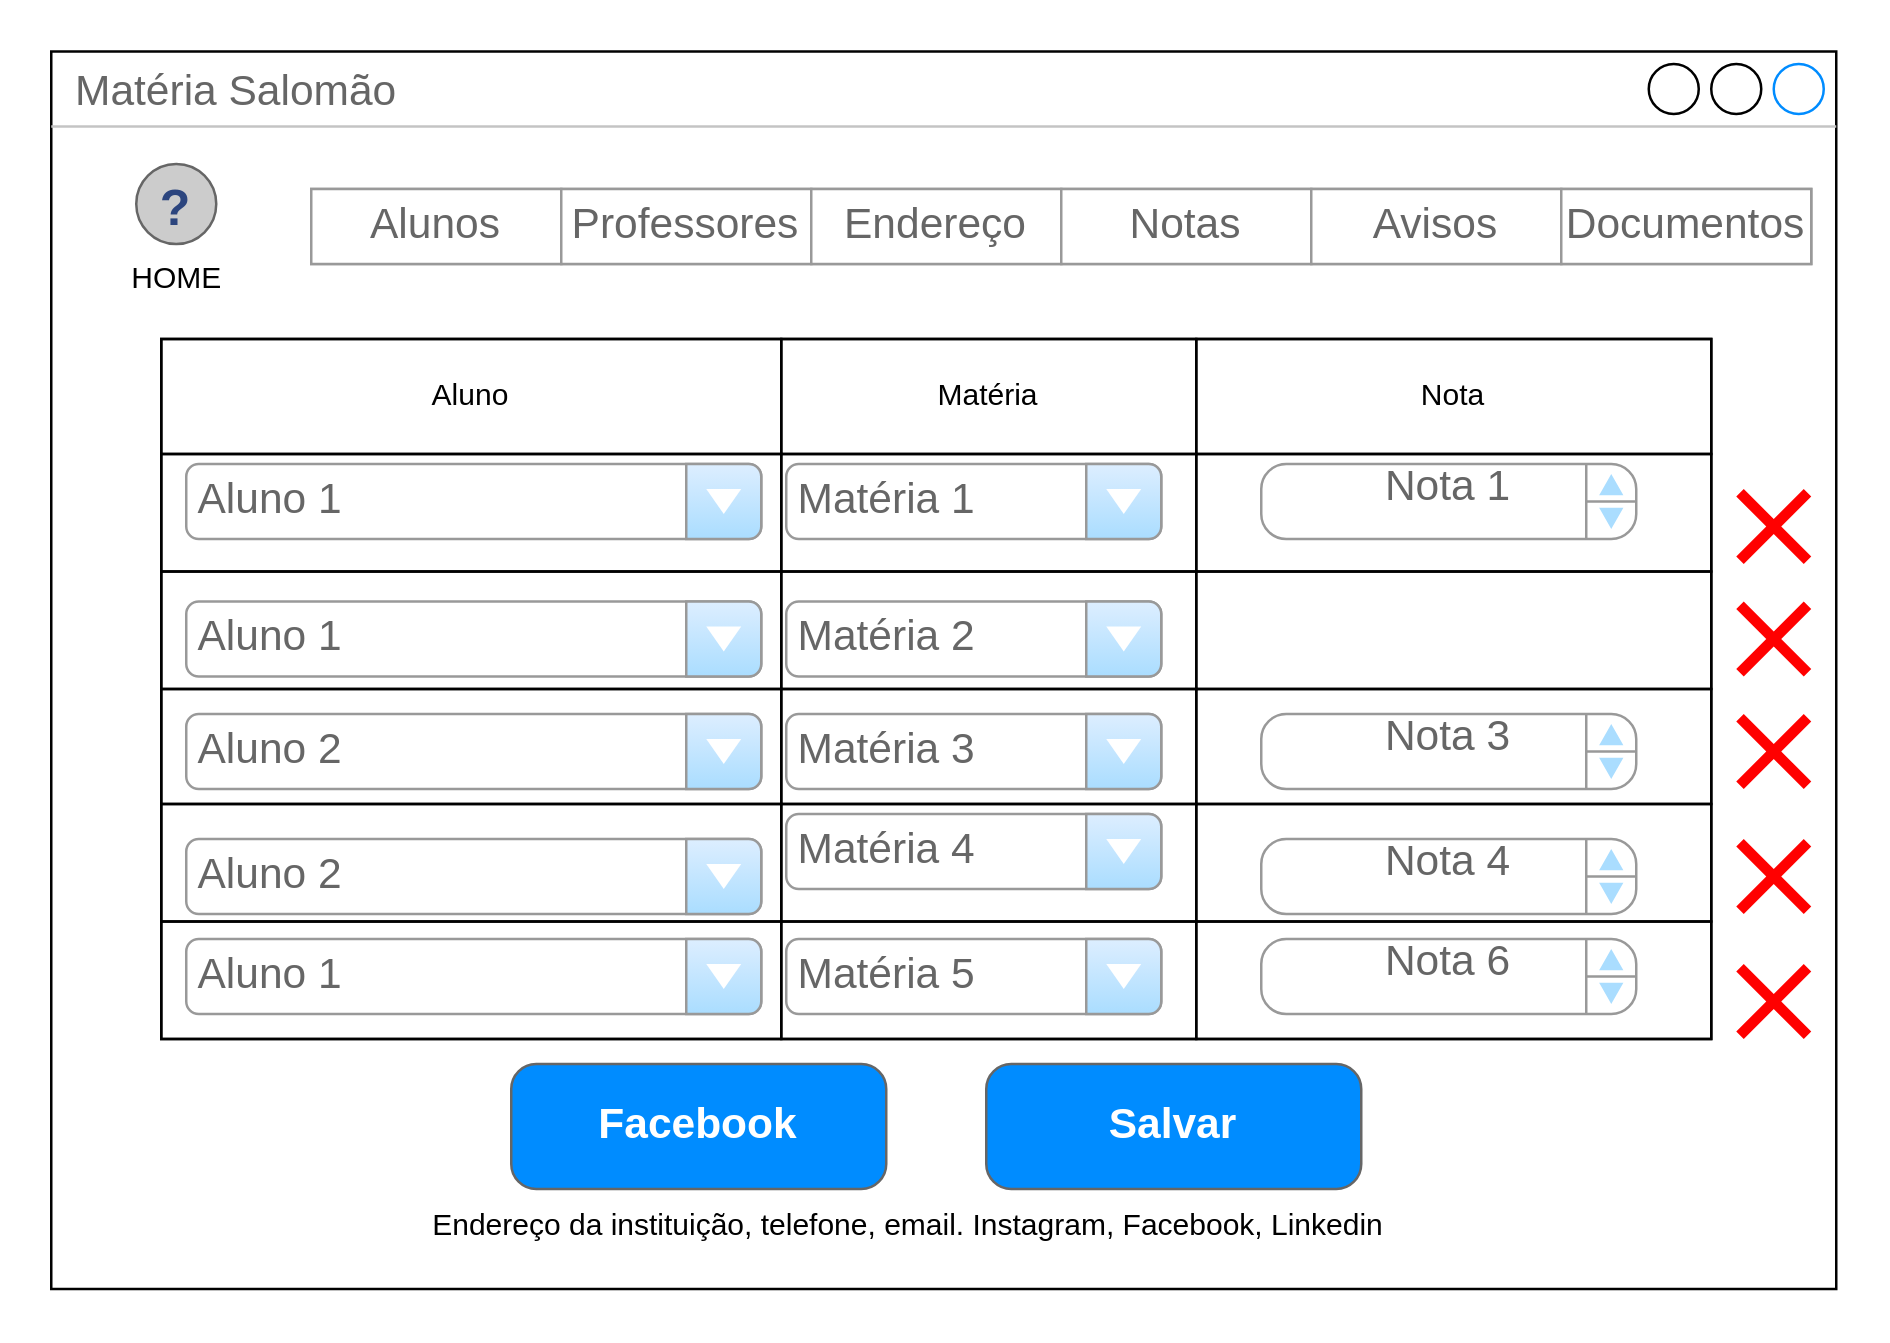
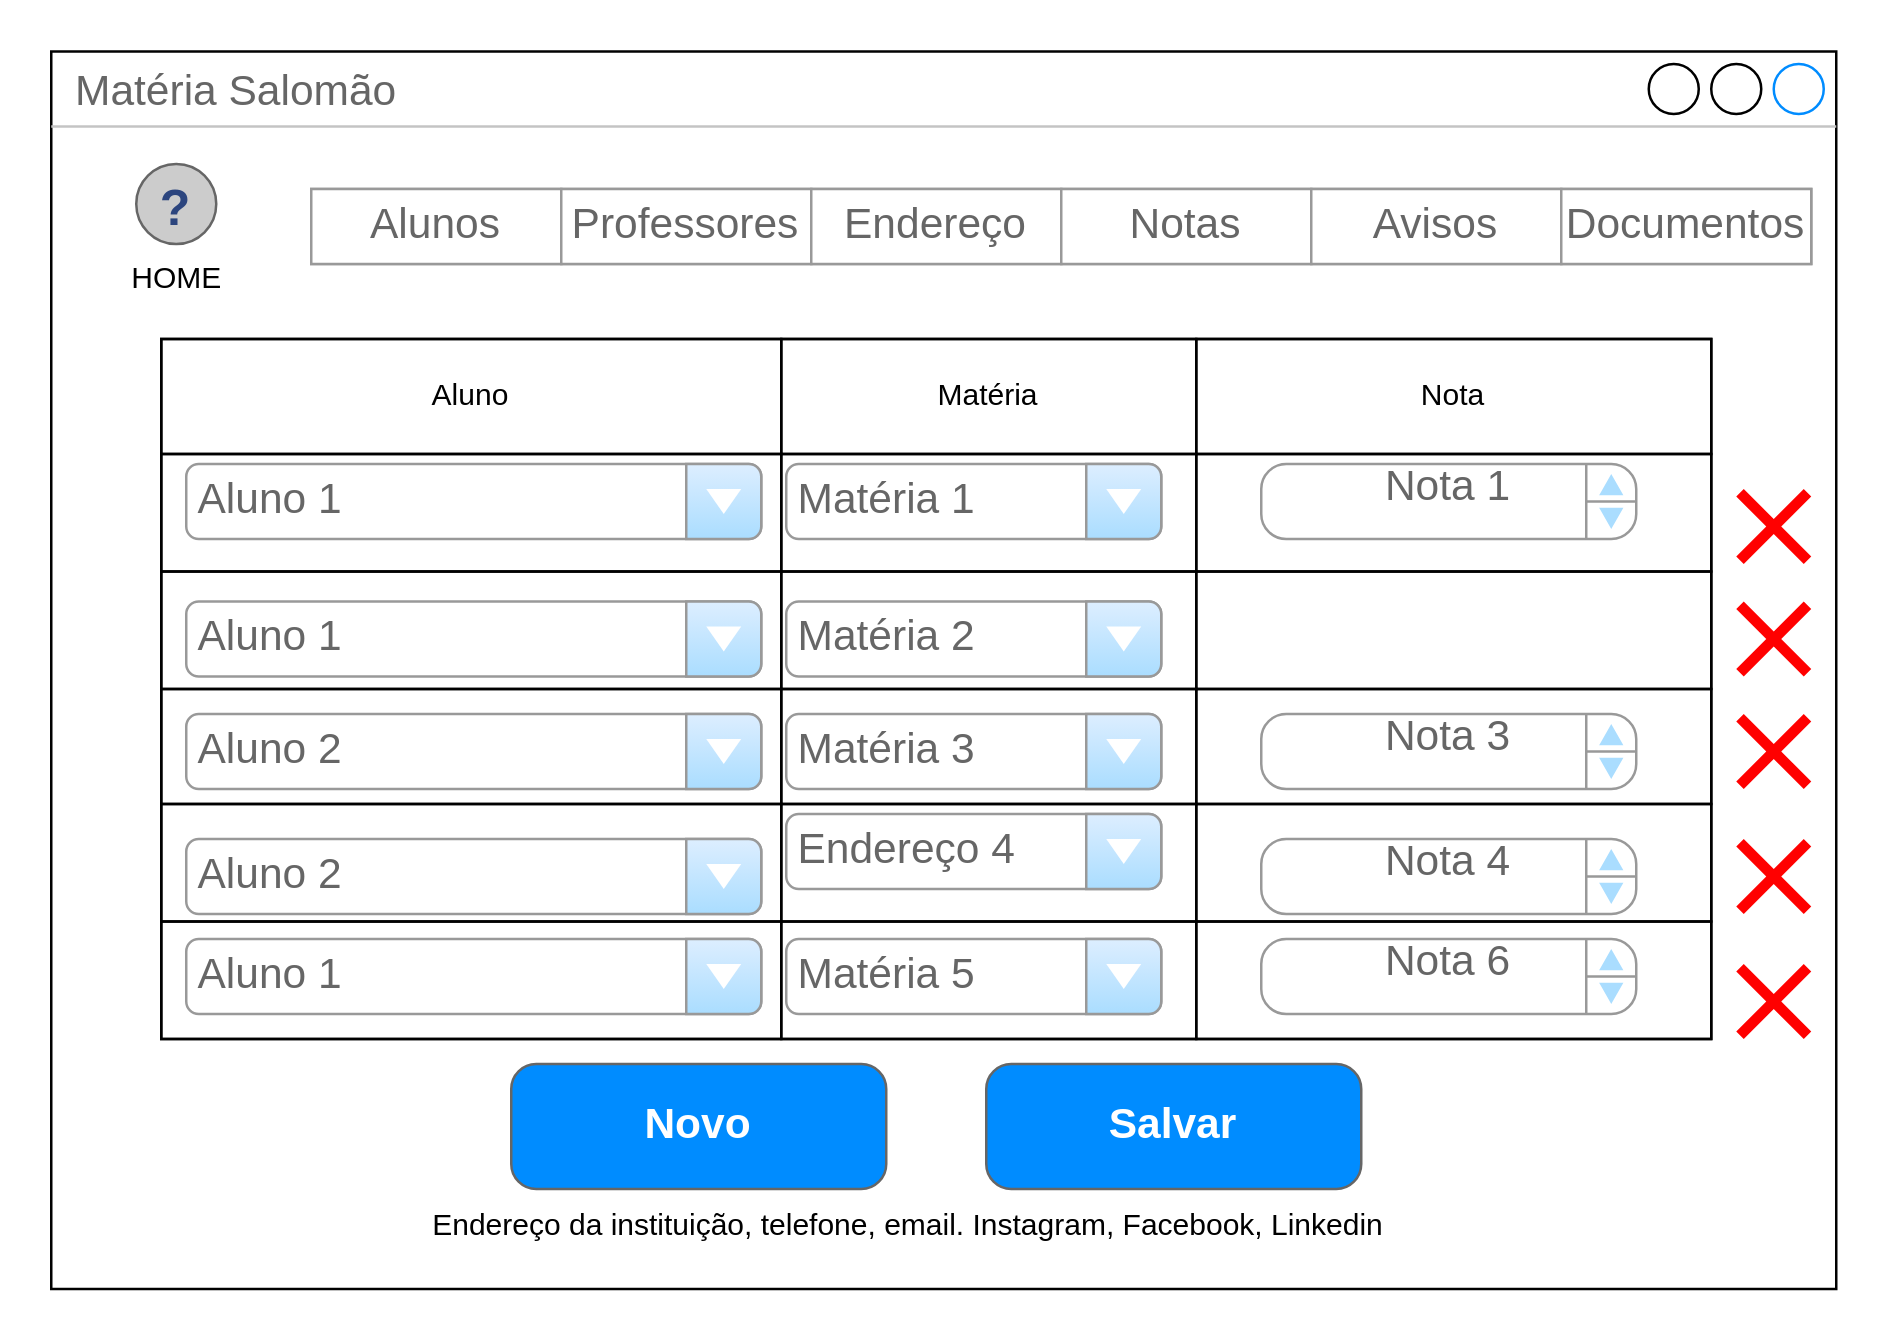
- <mxCell id="51" value="Matéria 4" style="strokeWidth=1;shadow=0;dashed=0;align=center;html=1;shape=mxgraph.mockup.forms.comboBox;strokeColor=#999999;fillColor=#ddeeff;align=left;fillColor2=#aaddff;mainText=;fontColor=#666666;fontSize=17;spacingLeft=3;" parent="1" vertex="1"><mxGeometry x="314" y="325" width="150" height="30" as="geometry" /></mxCell>
+ <mxCell id="51" value="Endereço 4" style="strokeWidth=1;shadow=0;dashed=0;align=center;html=1;shape=mxgraph.mockup.forms.comboBox;strokeColor=#999999;fillColor=#ddeeff;align=left;fillColor2=#aaddff;mainText=;fontColor=#666666;fontSize=17;spacingLeft=3;" parent="1" vertex="1"><mxGeometry x="314" y="325" width="150" height="30" as="geometry" /></mxCell>
- <mxCell id="58" value="Facebook" style="strokeWidth=1;shadow=0;dashed=0;align=center;html=1;shape=mxgraph.mockup.buttons.button;strokeColor=#666666;fontColor=#ffffff;mainText=;buttonStyle=round;fontSize=17;fontStyle=1;fillColor=#008cff;whiteSpace=wrap;" parent="1" vertex="1"><mxGeometry x="204" y="425" width="150" height="50" as="geometry" /></mxCell>
+ <mxCell id="58" value="Novo" style="strokeWidth=1;shadow=0;dashed=0;align=center;html=1;shape=mxgraph.mockup.buttons.button;strokeColor=#666666;fontColor=#ffffff;mainText=;buttonStyle=round;fontSize=17;fontStyle=1;fillColor=#008cff;whiteSpace=wrap;" parent="1" vertex="1"><mxGeometry x="204" y="425" width="150" height="50" as="geometry" /></mxCell>
